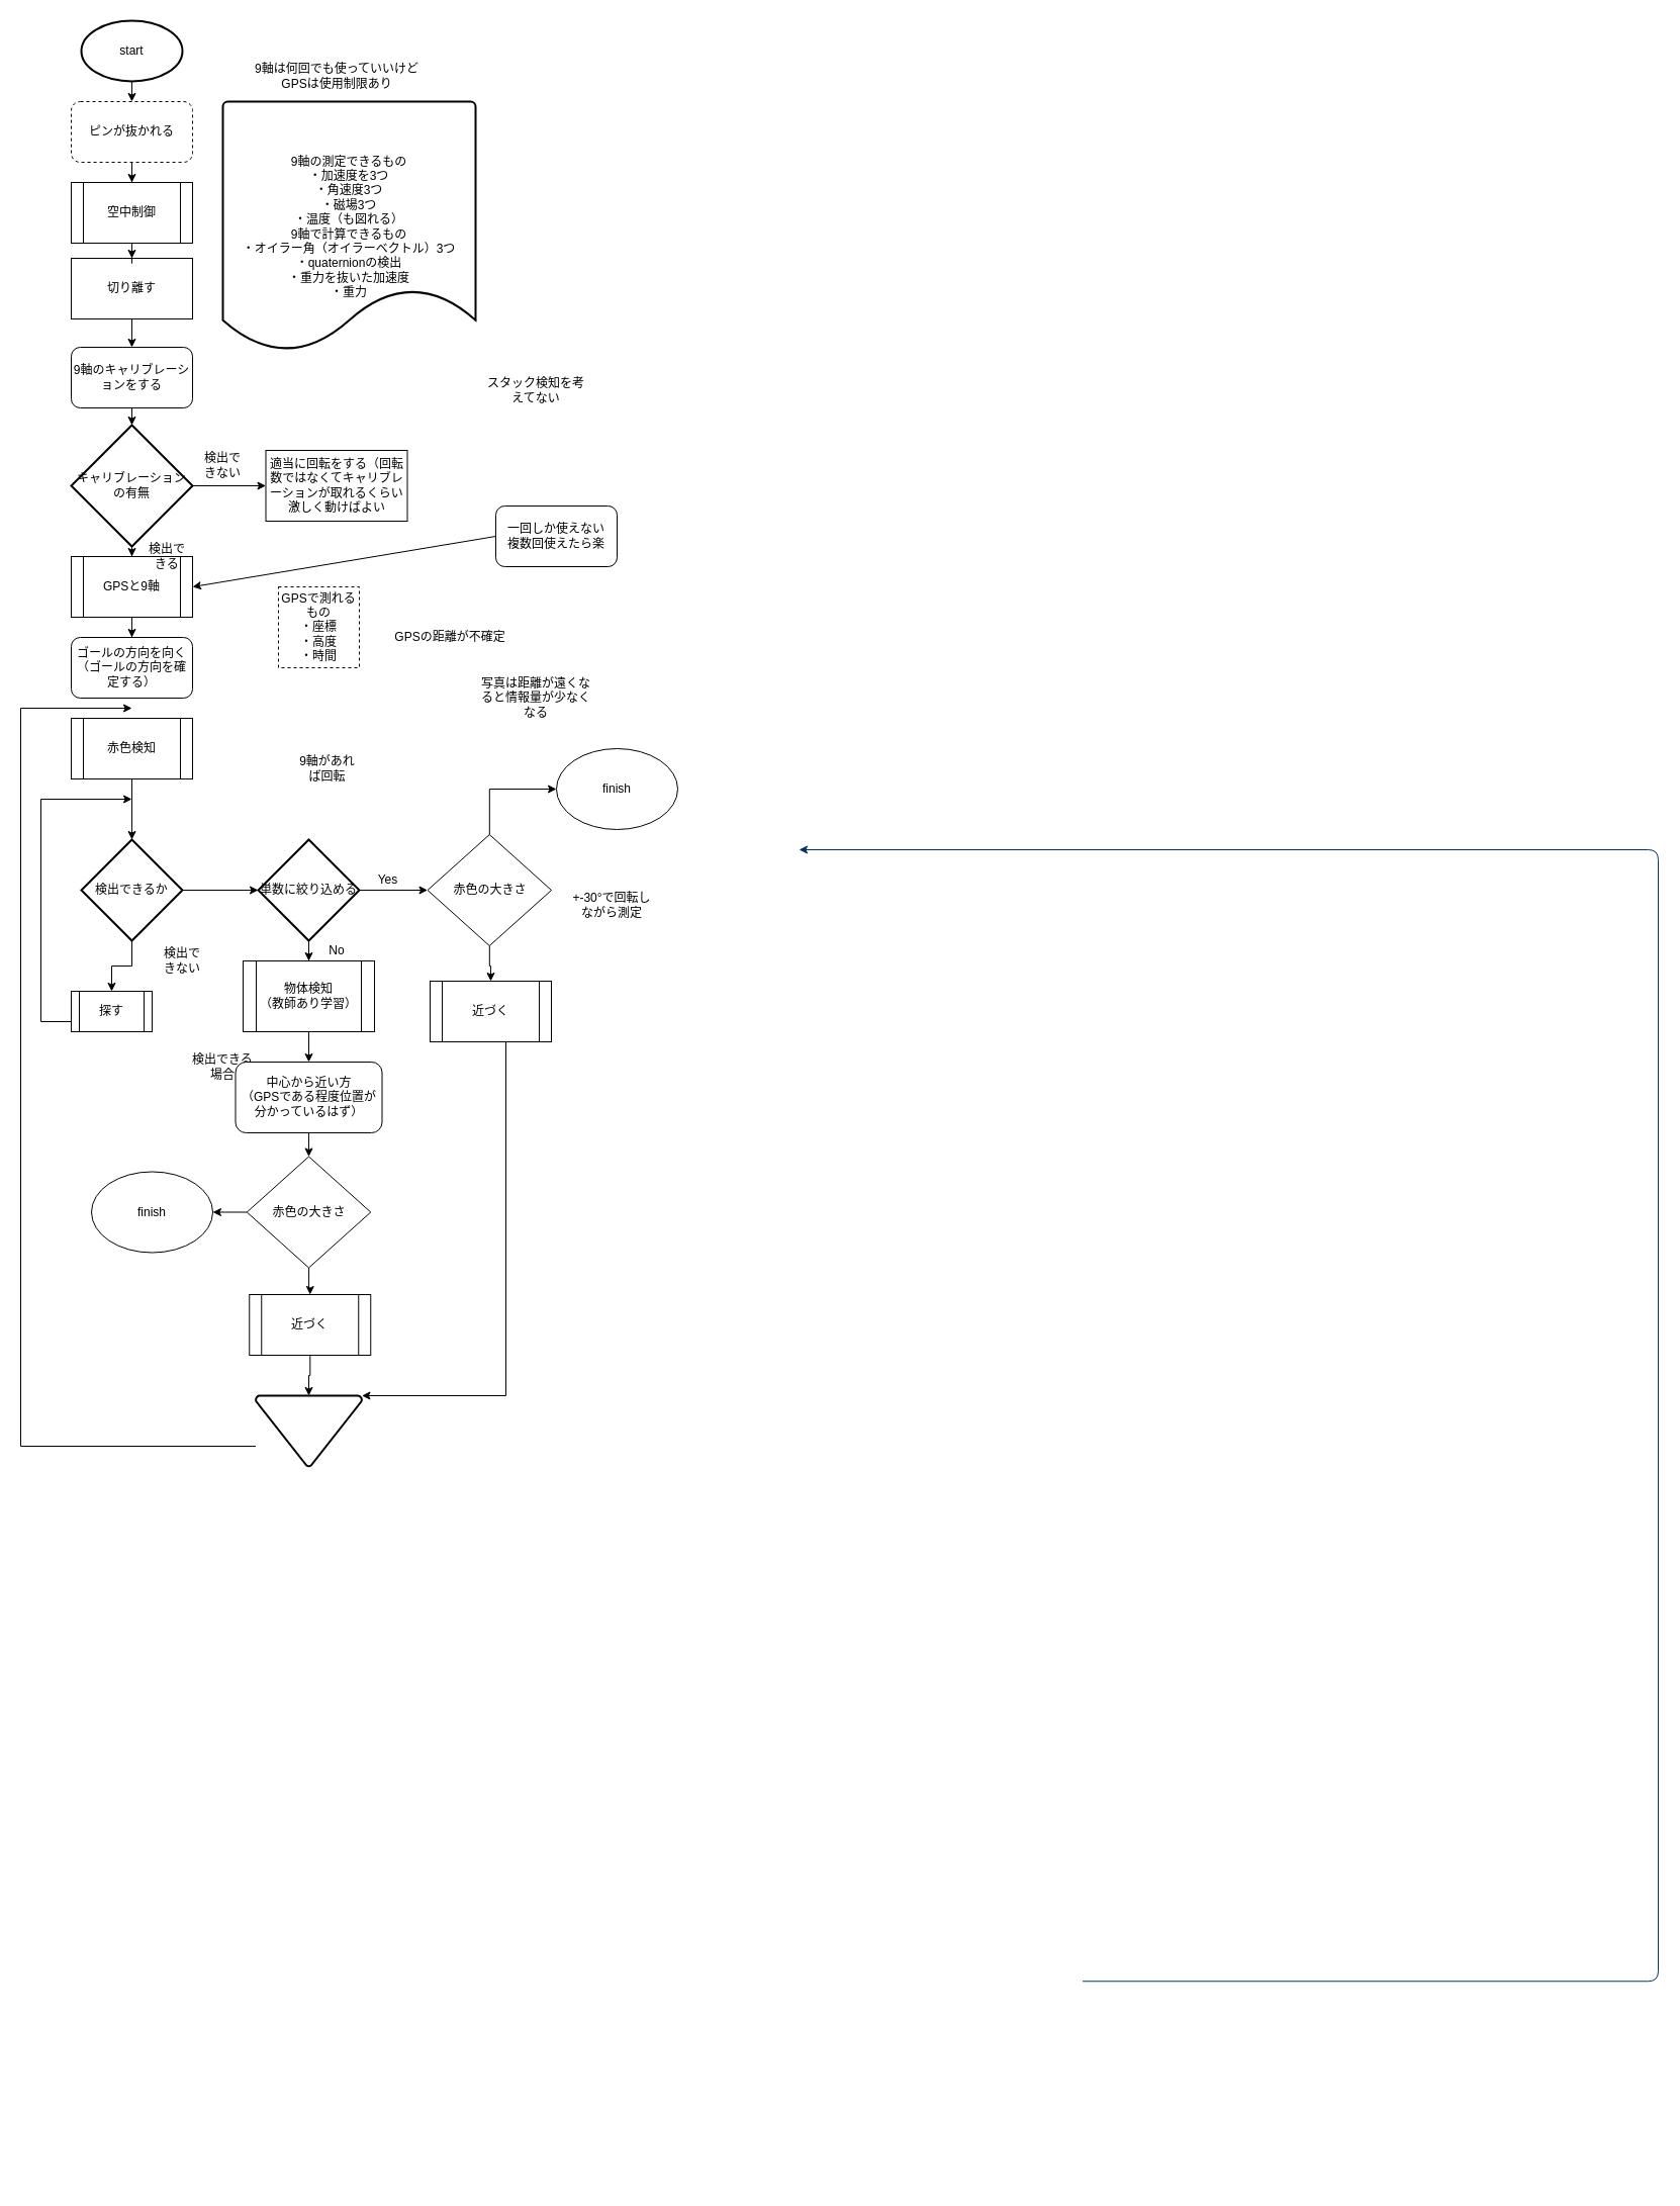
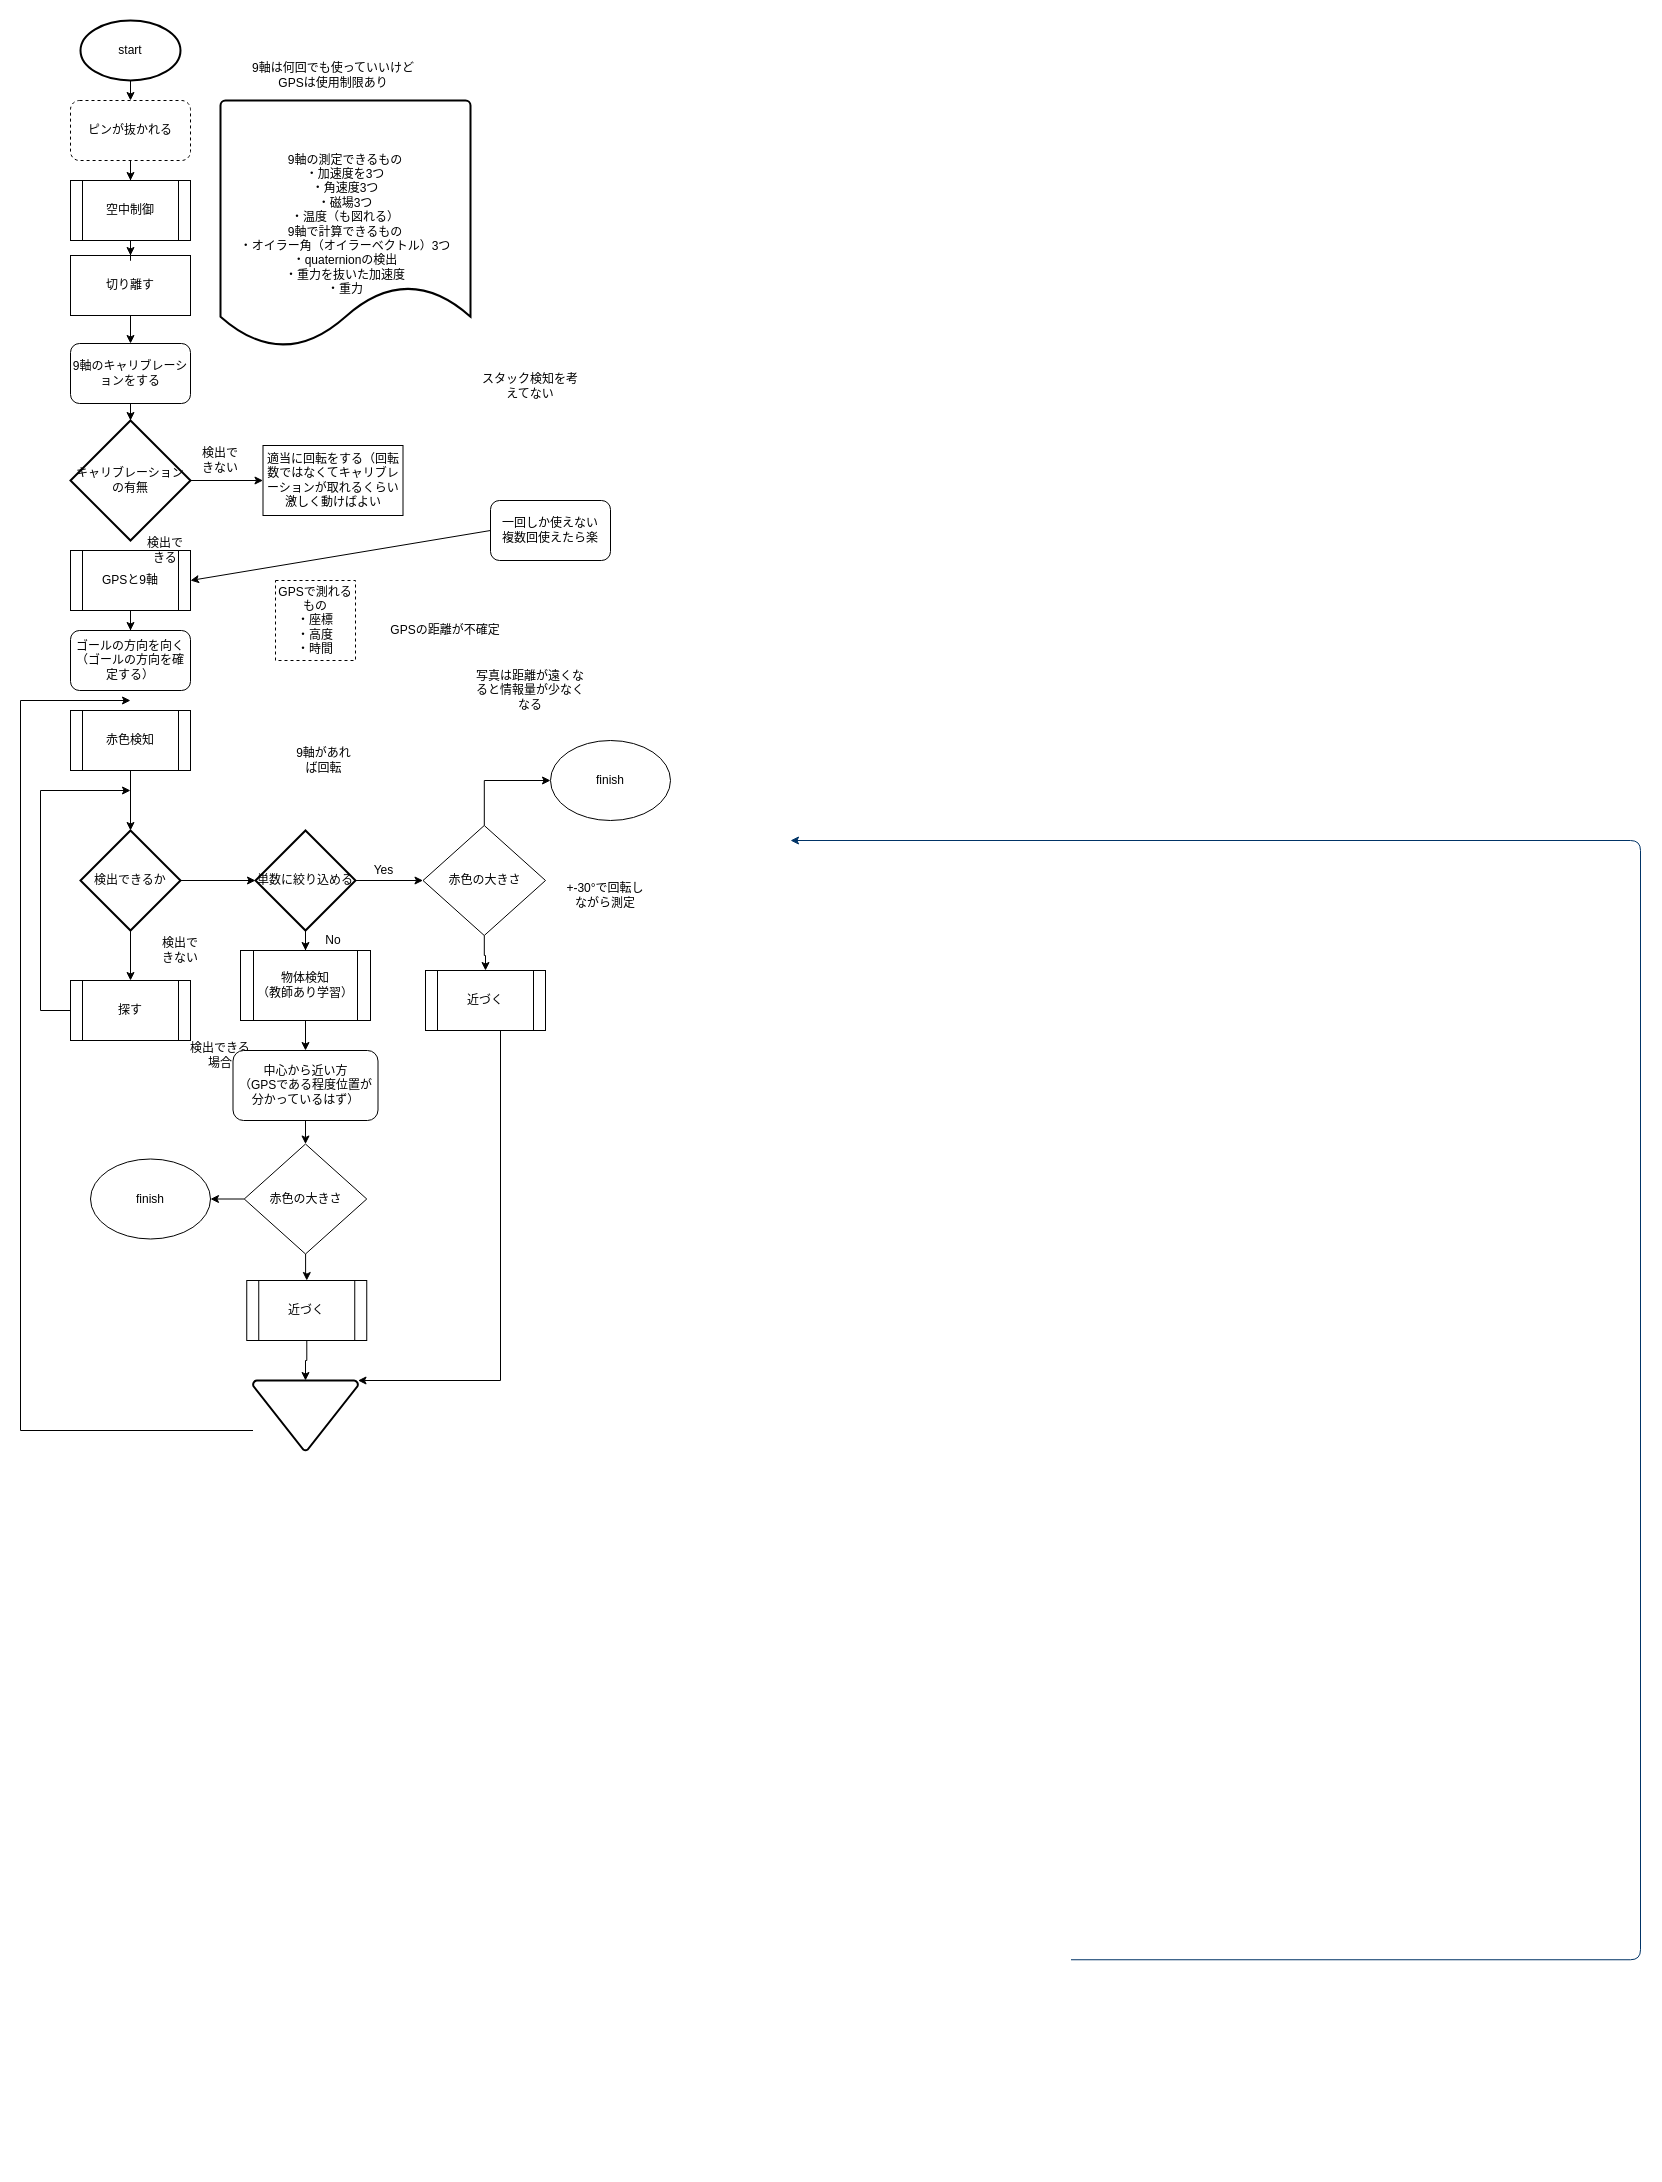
- <mxCell id="10" style="edgeStyle=orthogonalEdgeStyle;rounded=0;orthogonalLoop=1;jettySize=auto;html=1;entryX=0.5;entryY=0;entryDx=0;entryDy=0;" edge="1" parent="1" source="11" target="14"><mxGeometry relative="1" as="geometry" /></mxCell>
- <mxCell id="48" value="探す" style="shape=process;whiteSpace=wrap;html=1;backgroundOutline=1;" vertex="1" parent="1"><mxGeometry x="70" y="980" width="80" height="40" as="geometry" /></mxCell>
+ <mxCell id="48" value="探す" style="shape=process;whiteSpace=wrap;html=1;backgroundOutline=1;" vertex="1" parent="1"><mxGeometry x="70" y="980" width="120" height="60" as="geometry" /></mxCell>
